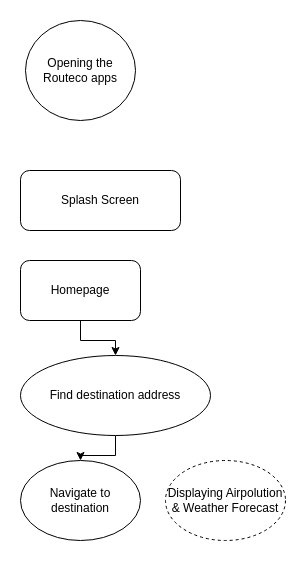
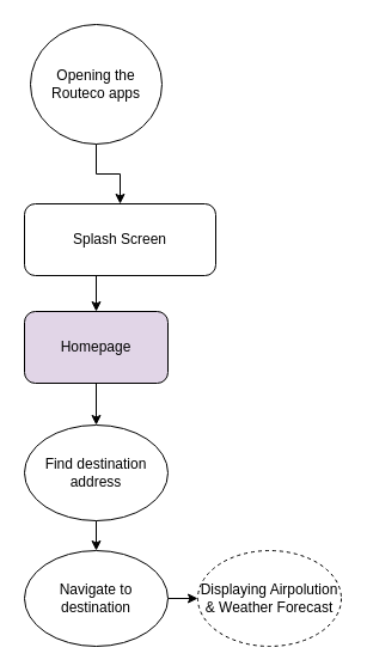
+ <mxCell id="2" style="edgeStyle=orthogonalEdgeStyle;rounded=0;orthogonalLoop=1;jettySize=auto;html=1;exitX=0.5;exitY=1;exitDx=0;exitDy=0;entryX=0.5;entryY=0;entryDx=0;entryDy=0;" parent="1" source="3" target="12" edge="1"><mxGeometry relative="1" as="geometry"><mxPoint x="80" y="140" as="targetPoint" /><Array as="points" /></mxGeometry></mxCell>
+ <mxCell id="11" style="edgeStyle=orthogonalEdgeStyle;rounded=0;orthogonalLoop=1;jettySize=auto;html=1;exitX=0.5;exitY=1;exitDx=0;exitDy=0;entryX=0.5;entryY=0;entryDx=0;entryDy=0;" edge="1" parent="1" source="12" target="5"><mxGeometry relative="1" as="geometry" /></mxCell>
- <mxCell id="5" value="Homepage" style="rounded=1;whiteSpace=wrap;html=1;" parent="1" vertex="1"><mxGeometry x="20" y="260" width="120" height="60" as="geometry" /></mxCell>
+ <mxCell id="5" value="Homepage" style="rounded=1;whiteSpace=wrap;html=1;fillColor=#e1d5e7;" parent="1" vertex="1"><mxGeometry x="20" y="260" width="120" height="60" as="geometry" /></mxCell>
- <mxCell id="7" value="Find destination address" style="ellipse;whiteSpace=wrap;html=1;" parent="1" vertex="1"><mxGeometry x="20" y="355" width="190" height="80" as="geometry" /></mxCell>
+ <mxCell id="7" value="Find destination address" style="ellipse;whiteSpace=wrap;html=1;" parent="1" vertex="1"><mxGeometry x="20" y="355" width="120" height="80" as="geometry" /></mxCell>
+ <mxCell id="8" style="edgeStyle=orthogonalEdgeStyle;rounded=0;orthogonalLoop=1;jettySize=auto;html=1;exitX=1;exitY=0.5;exitDx=0;exitDy=0;entryX=0;entryY=0.5;entryDx=0;entryDy=0;" parent="1" source="9" target="10" edge="1"><mxGeometry relative="1" as="geometry" /></mxCell>
